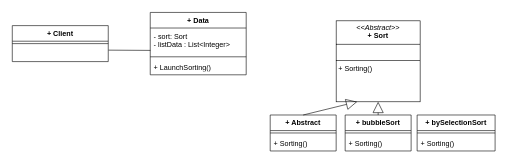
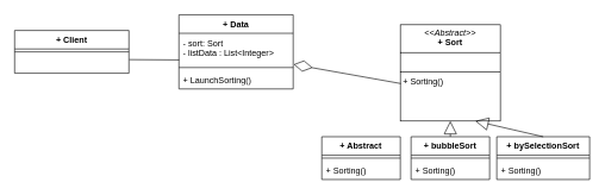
+ <mxCell id="18" value="" style="endArrow=diamondThin;endSize=24;endFill=0;html=1;rounded=0;entryX=1.004;entryY=0.99;entryDx=0;entryDy=0;exitX=0.005;exitY=0.611;exitDx=0;exitDy=0;entryPerimeter=0;exitPerimeter=0;" edge="1" parent="1" source="2" target="4"><mxGeometry width="160" relative="1" as="geometry"><mxPoint x="215" y="221" as="sourcePoint" /><mxPoint x="350" y="127" as="targetPoint" /></mxGeometry></mxCell>
- <mxCell id="16" value="" style="endArrow=block;endSize=16;endFill=0;html=1;rounded=0;entryX=0.25;entryY=1;entryDx=0;entryDy=0;exitX=0.5;exitY=0;exitDx=0;exitDy=0;" edge="1" parent="1" source="10" target="2"><mxGeometry width="160" relative="1" as="geometry"><mxPoint x="10" y="137" as="sourcePoint" /><mxPoint x="10" y="21" as="targetPoint" /></mxGeometry></mxCell>
+ <mxCell id="23" value="" style="endArrow=block;endSize=16;endFill=0;html=1;rounded=0;entryX=0.75;entryY=1;entryDx=0;entryDy=0;exitX=0.5;exitY=0;exitDx=0;exitDy=0;" edge="1" parent="1" source="20" target="2"><mxGeometry width="160" relative="1" as="geometry"><mxPoint x="605" y="201" as="sourcePoint" /><mxPoint x="505" y="134" as="targetPoint" /></mxGeometry></mxCell>
